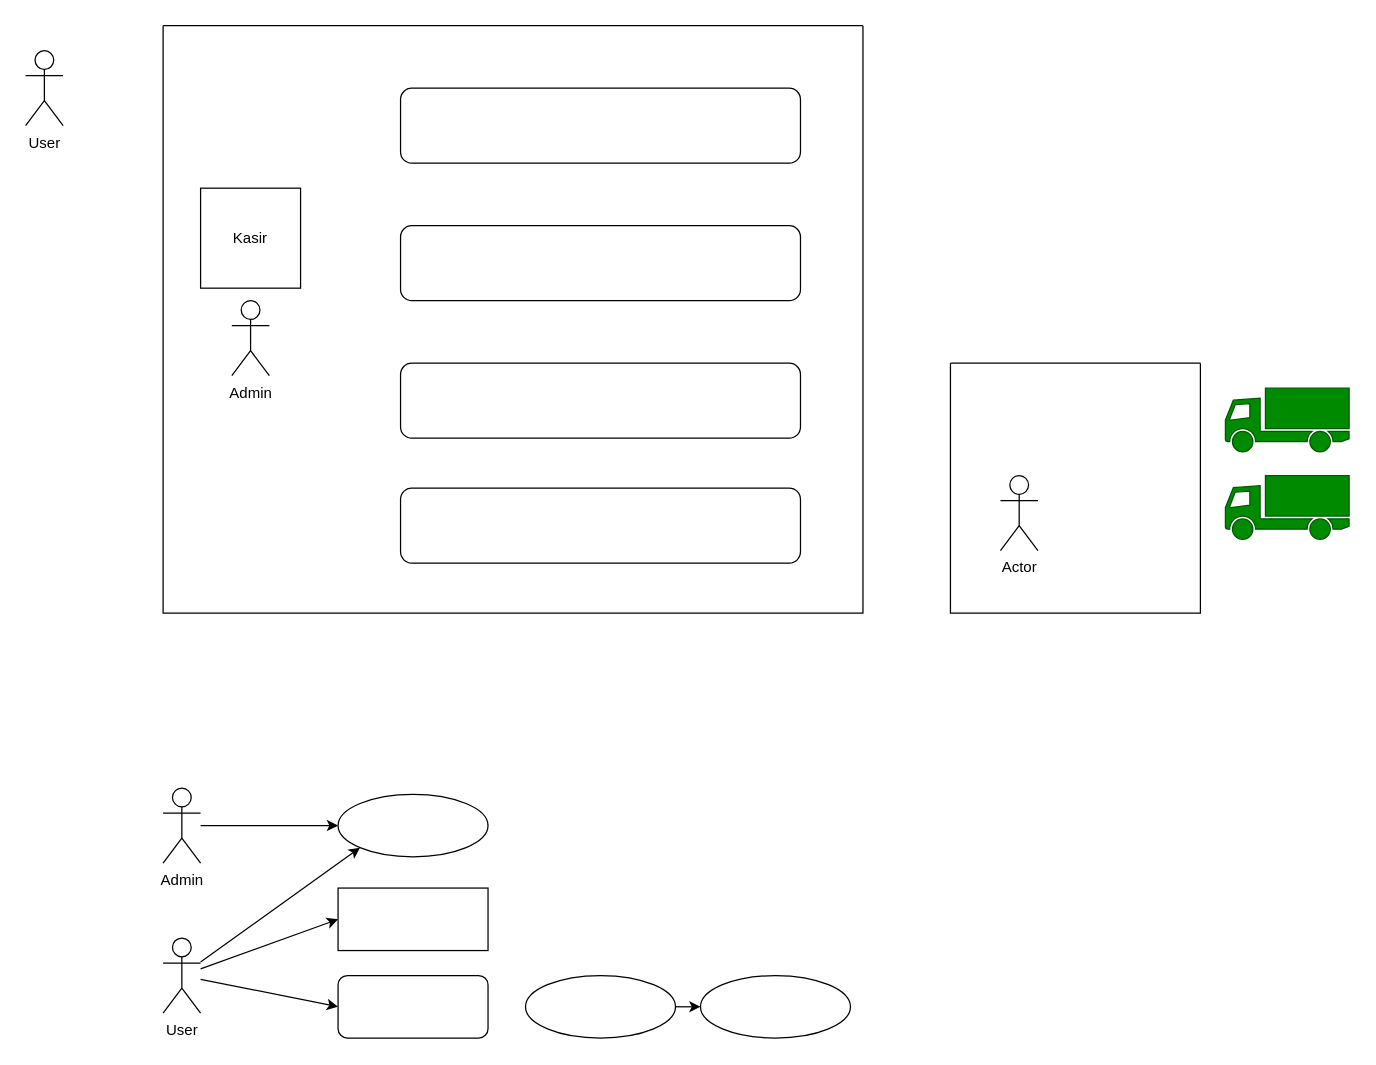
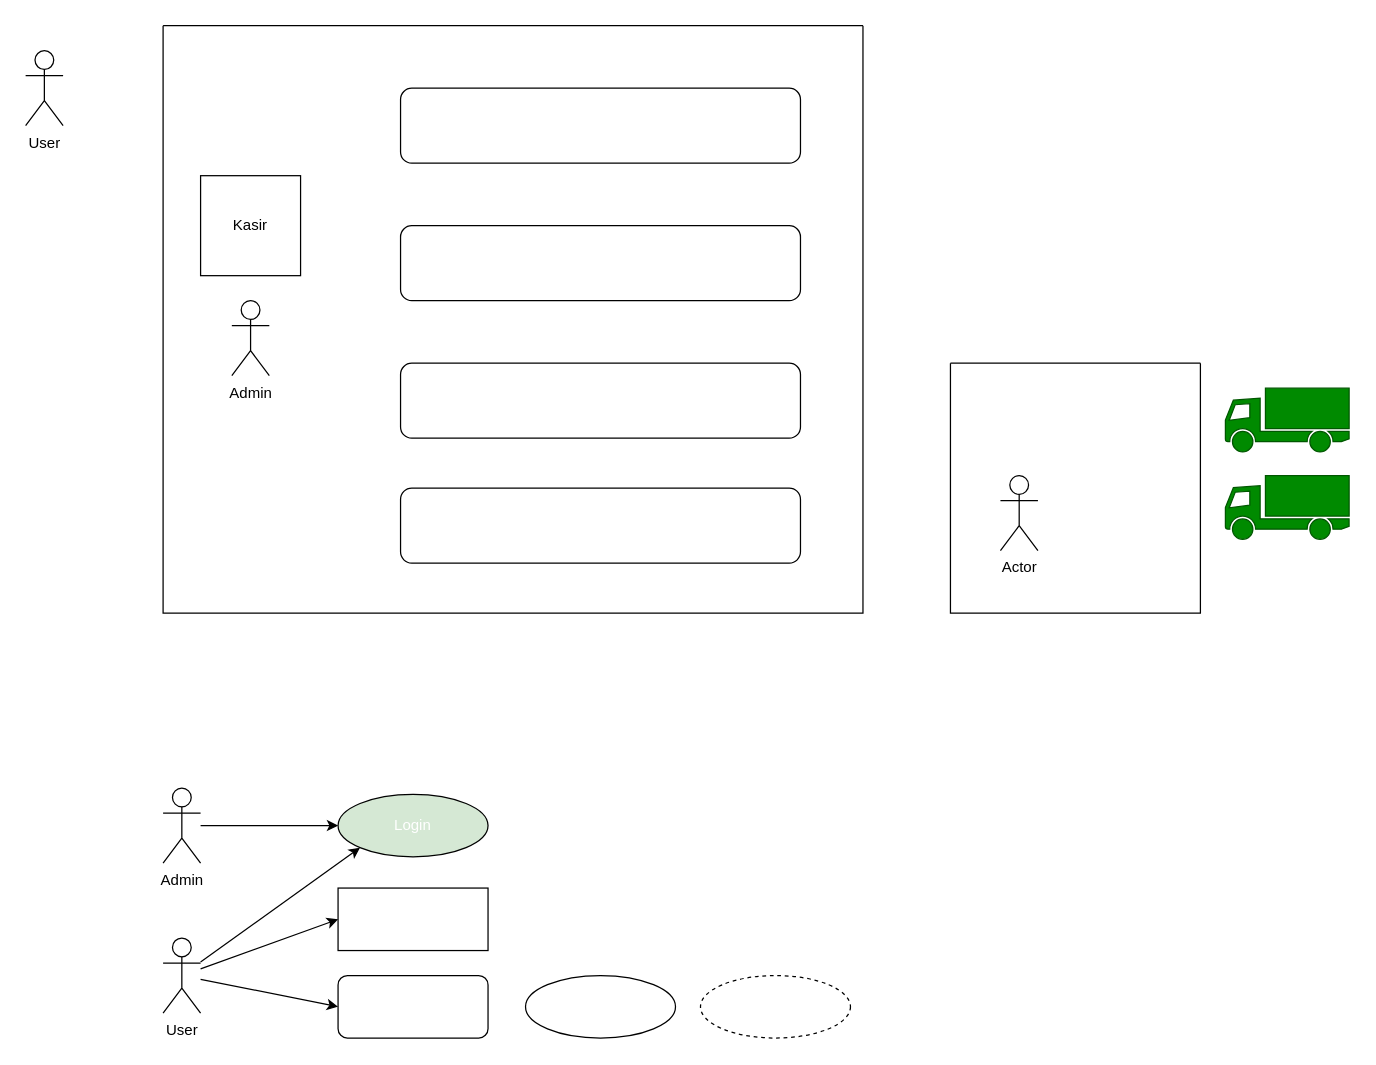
- <mxCell id="4" value="Kasir" style="whiteSpace=wrap;html=1;aspect=fixed;" parent="3" vertex="1"><mxGeometry x="30" y="130" width="80" height="80" as="geometry" /></mxCell>
+ <mxCell id="4" value="Kasir" style="whiteSpace=wrap;html=1;aspect=fixed;" parent="3" vertex="1"><mxGeometry x="30" y="120" width="80" height="80" as="geometry" /></mxCell>
- <mxCell id="20" value="Login" style="ellipse;whiteSpace=wrap;html=1;fontColor=#FFFFFF;" vertex="1" parent="1"><mxGeometry x="270" y="635" width="120" height="50" as="geometry" /></mxCell>
+ <mxCell id="20" value="Login" style="ellipse;whiteSpace=wrap;html=1;fontColor=#FFFFFF;fillColor=#d5e8d4;" vertex="1" parent="1"><mxGeometry x="270" y="635" width="120" height="50" as="geometry" /></mxCell>
- <mxCell id="23" value="" style="edgeStyle=none;html=1;fontColor=#FFFFFF;" edge="1" parent="1" source="24" target="25"><mxGeometry relative="1" as="geometry" /></mxCell>
- <mxCell id="25" value="NewPassword" style="ellipse;whiteSpace=wrap;html=1;fontColor=#FFFFFF;" vertex="1" parent="1"><mxGeometry x="560" y="780" width="120" height="50" as="geometry" /></mxCell>
+ <mxCell id="25" value="NewPassword" style="ellipse;whiteSpace=wrap;html=1;fontColor=#FFFFFF;dashed=1;" vertex="1" parent="1"><mxGeometry x="560" y="780" width="120" height="50" as="geometry" /></mxCell>
